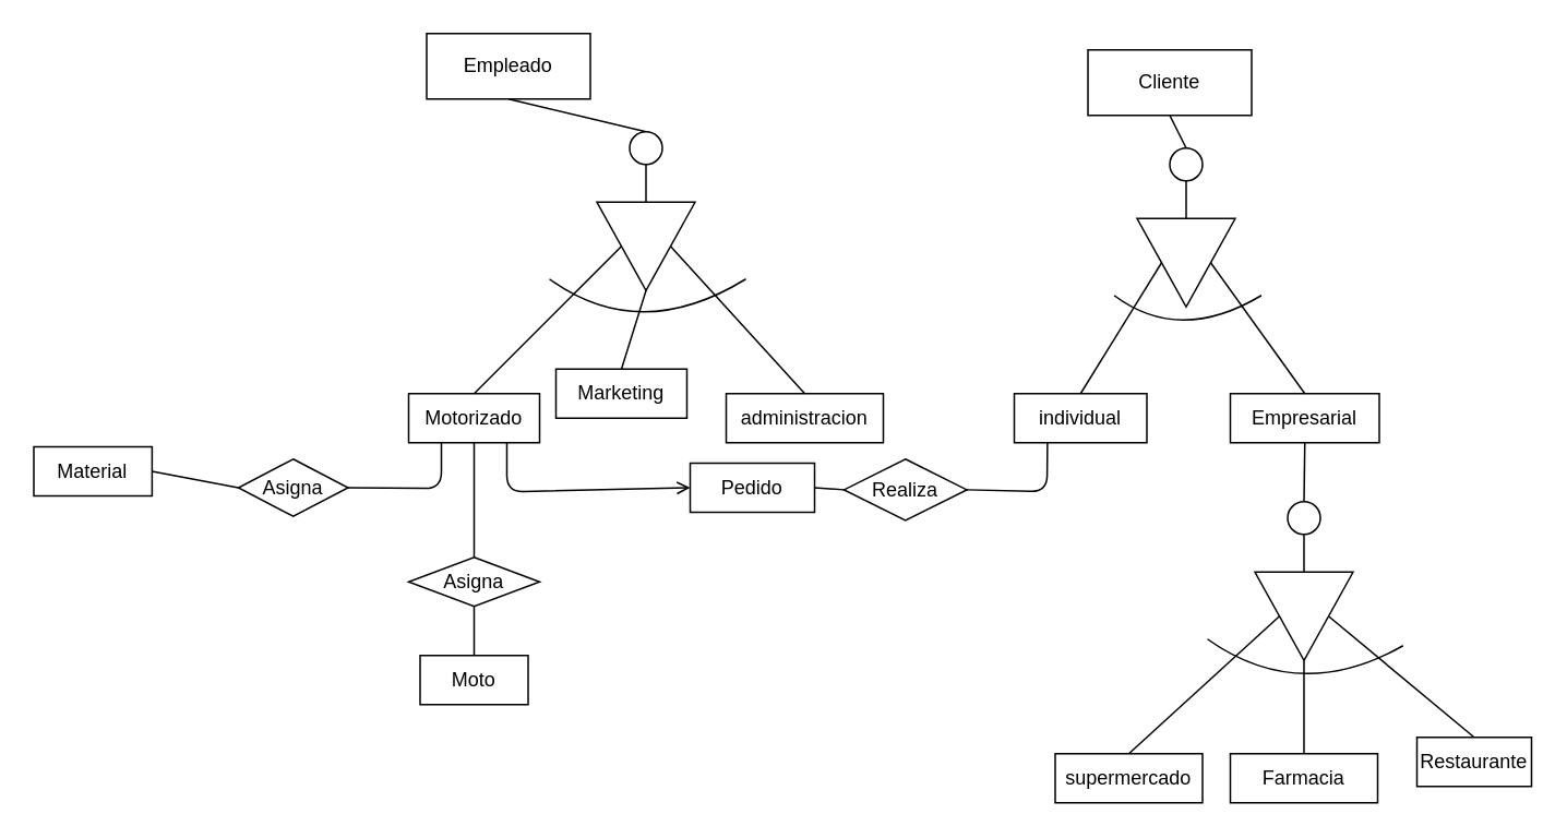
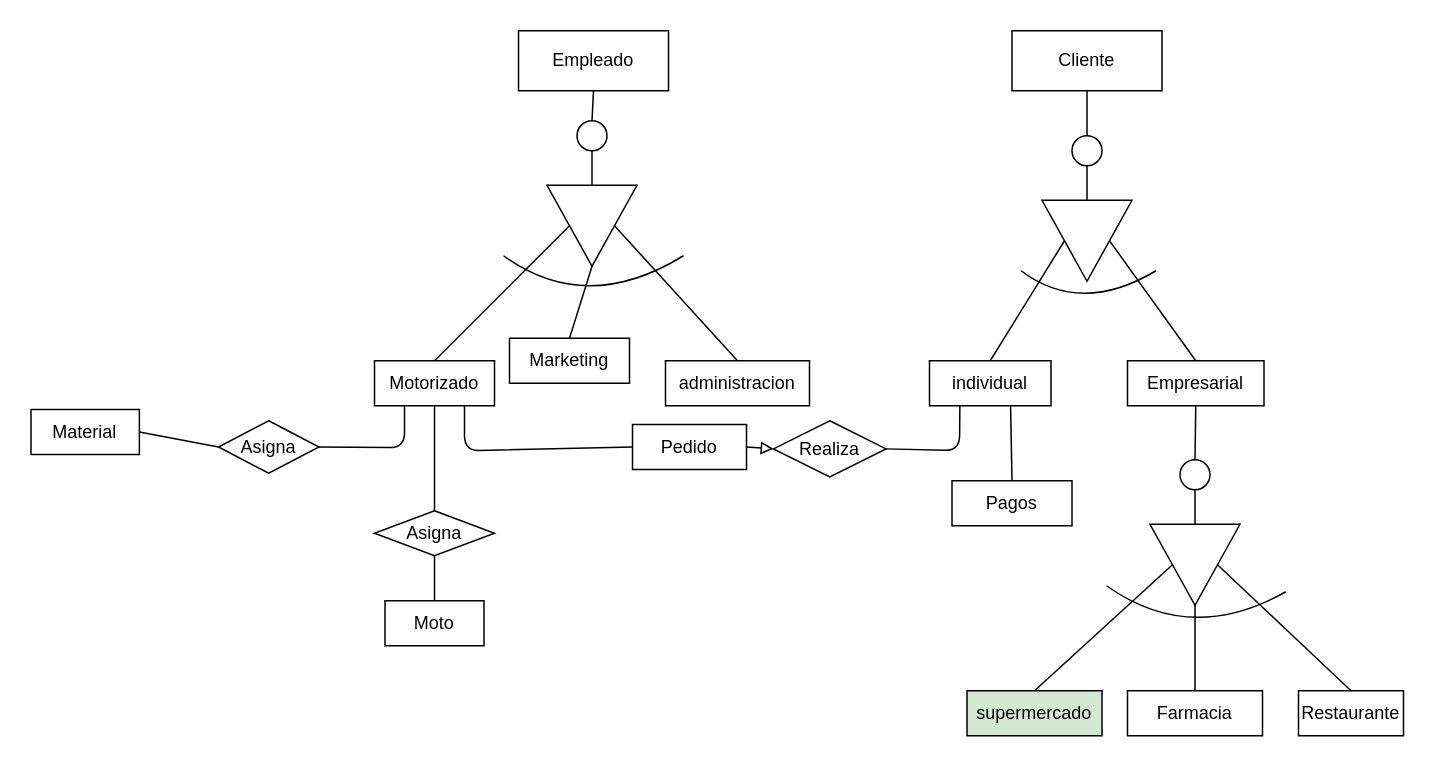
- <mxCell id="2" value="Empleado" style="whiteSpace=wrap;html=1;align=center;" parent="1" vertex="1"><mxGeometry x="260" y="20" width="100" height="40" as="geometry" /></mxCell>
+ <mxCell id="2" value="Empleado" style="whiteSpace=wrap;html=1;align=center;" parent="1" vertex="1"><mxGeometry x="345" y="20" width="100" height="40" as="geometry" /></mxCell>
- <mxCell id="11" value="Cliente" style="whiteSpace=wrap;html=1;align=center;" parent="1" vertex="1"><mxGeometry x="664" y="30" width="100" height="40" as="geometry" /></mxCell>
+ <mxCell id="11" value="Cliente" style="whiteSpace=wrap;html=1;align=center;" parent="1" vertex="1"><mxGeometry x="674" y="20" width="100" height="40" as="geometry" /></mxCell>
+ <mxCell id="27" style="edgeStyle=none;html=1;exitX=0.667;exitY=0.967;exitDx=0;exitDy=0;entryX=0.5;entryY=0;entryDx=0;entryDy=0;endArrow=none;endFill=0;exitPerimeter=0;" parent="1" source="28" target="33" edge="1"><mxGeometry relative="1" as="geometry" /></mxCell>
- <mxCell id="5" style="html=1;exitX=0.75;exitY=1;exitDx=0;exitDy=0;entryX=0;entryY=0.5;entryDx=0;entryDy=0;endArrow=open;endFill=0;" parent="1" source="6" target="35" edge="1"><mxGeometry relative="1" as="geometry"><Array as="points"><mxPoint x="309" y="300" /></Array></mxGeometry></mxCell>
+ <mxCell id="5" style="html=1;exitX=0.75;exitY=1;exitDx=0;exitDy=0;entryX=0;entryY=0.5;entryDx=0;entryDy=0;endArrow=none;endFill=0;" parent="1" source="6" target="35" edge="1"><mxGeometry relative="1" as="geometry"><Array as="points"><mxPoint x="309" y="300" /></Array></mxGeometry></mxCell>
- <mxCell id="39" value="" style="edgeStyle=none;html=1;exitX=1;exitY=0.5;exitDx=0;exitDy=0;entryX=0;entryY=0.5;entryDx=0;entryDy=0;endArrow=none;endFill=0;" edge="1" parent="1" source="35" target="40"><mxGeometry relative="1" as="geometry"><Array as="points" /><mxPoint x="497" y="298" as="sourcePoint" /><mxPoint x="639" y="270" as="targetPoint" /></mxGeometry></mxCell>
+ <mxCell id="39" value="" style="edgeStyle=none;html=1;exitX=1;exitY=0.5;exitDx=0;exitDy=0;entryX=0;entryY=0.5;entryDx=0;entryDy=0;endArrow=block;endFill=0;" edge="1" parent="1" source="35" target="40"><mxGeometry relative="1" as="geometry"><Array as="points" /><mxPoint x="497" y="298" as="sourcePoint" /><mxPoint x="639" y="270" as="targetPoint" /></mxGeometry></mxCell>
+ <mxCell id="33" value="Pagos" style="whiteSpace=wrap;html=1;align=center;" parent="1" vertex="1"><mxGeometry x="634" y="320" width="80" height="30" as="geometry" /></mxCell>
- <mxCell id="31" value="Restaurante" style="whiteSpace=wrap;html=1;align=center;" parent="1" vertex="1"><mxGeometry x="865" y="450" width="70" height="30" as="geometry" /></mxCell>
+ <mxCell id="31" value="Restaurante" style="whiteSpace=wrap;html=1;align=center;" parent="1" vertex="1"><mxGeometry x="865" y="460" width="70" height="30" as="geometry" /></mxCell>
- <mxCell id="49" value="supermercado" style="whiteSpace=wrap;html=1;align=center;" vertex="1" parent="1"><mxGeometry x="644" y="460" width="90" height="30" as="geometry" /></mxCell>
+ <mxCell id="49" value="supermercado" style="whiteSpace=wrap;html=1;align=center;fillColor=#d5e8d4;" vertex="1" parent="1"><mxGeometry x="644" y="460" width="90" height="30" as="geometry" /></mxCell>
